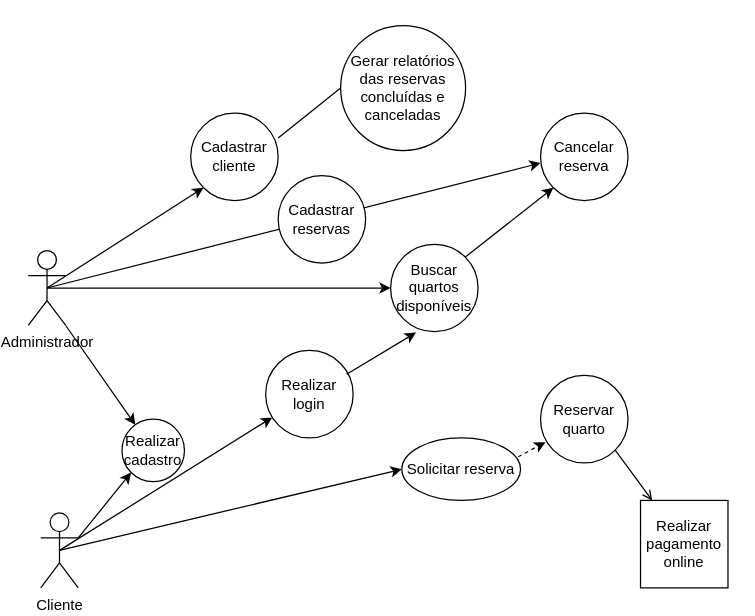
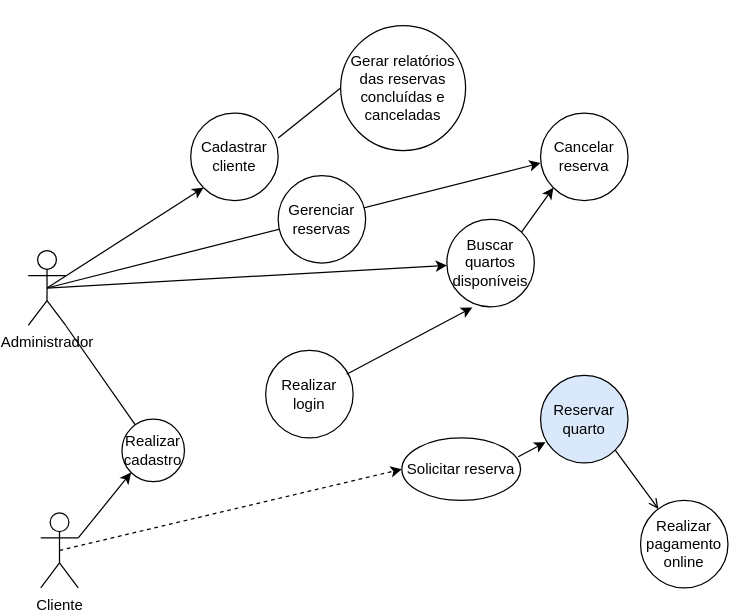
- <mxCell id="25" value="Cadastrar reservas" style="ellipse;whiteSpace=wrap;html=1;" vertex="1" parent="1"><mxGeometry x="220" y="140" width="70" height="70" as="geometry" /></mxCell>
+ <mxCell id="25" value="Gerenciar reservas" style="ellipse;whiteSpace=wrap;html=1;" vertex="1" parent="1"><mxGeometry x="220" y="140" width="70" height="70" as="geometry" /></mxCell>
- <mxCell id="15" value="Buscar quartos disponíveis" style="ellipse;whiteSpace=wrap;html=1;" vertex="1" parent="1"><mxGeometry x="310" y="195" width="70" height="70" as="geometry" /></mxCell>
+ <mxCell id="15" value="Buscar quartos disponíveis" style="ellipse;whiteSpace=wrap;html=1;" vertex="1" parent="1"><mxGeometry x="355" y="175" width="70" height="70" as="geometry" /></mxCell>
- <mxCell id="8" style="edgeStyle=none;rounded=0;orthogonalLoop=1;jettySize=auto;html=1;exitX=1;exitY=1;exitDx=0;exitDy=0;exitPerimeter=0;" edge="1" parent="1" source="11" target="7"><mxGeometry relative="1" as="geometry" /></mxCell>
+ <mxCell id="8" style="edgeStyle=none;rounded=0;orthogonalLoop=1;jettySize=auto;html=1;exitX=1;exitY=1;exitDx=0;exitDy=0;exitPerimeter=0;endArrow=none;" edge="1" parent="1" source="11" target="7"><mxGeometry relative="1" as="geometry" /></mxCell>
- <mxCell id="20" value="Reservar quarto" style="ellipse;whiteSpace=wrap;html=1;" vertex="1" parent="1"><mxGeometry x="430" y="300" width="70" height="70" as="geometry" /></mxCell>
+ <mxCell id="20" value="Reservar quarto" style="ellipse;whiteSpace=wrap;html=1;fillColor=#dae8fc;" vertex="1" parent="1"><mxGeometry x="430" y="300" width="70" height="70" as="geometry" /></mxCell>
- <mxCell id="21" style="edgeStyle=none;rounded=0;orthogonalLoop=1;jettySize=auto;html=1;entryX=0.057;entryY=0.763;entryDx=0;entryDy=0;entryPerimeter=0;exitX=0.98;exitY=0.3;exitDx=0;exitDy=0;exitPerimeter=0;dashed=1;" edge="1" parent="1" source="18" target="20"><mxGeometry relative="1" as="geometry"><mxPoint x="390" y="370" as="sourcePoint" /></mxGeometry></mxCell>
+ <mxCell id="21" style="edgeStyle=none;rounded=0;orthogonalLoop=1;jettySize=auto;html=1;entryX=0.057;entryY=0.763;entryDx=0;entryDy=0;entryPerimeter=0;exitX=0.98;exitY=0.3;exitDx=0;exitDy=0;exitPerimeter=0;" edge="1" parent="1" source="18" target="20"><mxGeometry relative="1" as="geometry"><mxPoint x="390" y="370" as="sourcePoint" /></mxGeometry></mxCell>
- <mxCell id="3" style="edgeStyle=none;rounded=0;orthogonalLoop=1;jettySize=auto;html=1;exitX=0.5;exitY=0.5;exitDx=0;exitDy=0;exitPerimeter=0;" edge="1" parent="1" source="5" target="16"><mxGeometry relative="1" as="geometry" /></mxCell>
- <mxCell id="4" style="edgeStyle=none;rounded=0;orthogonalLoop=1;jettySize=auto;html=1;exitX=0.5;exitY=0.5;exitDx=0;exitDy=0;exitPerimeter=0;entryX=0;entryY=0.5;entryDx=0;entryDy=0;" edge="1" parent="1" source="5" target="18"><mxGeometry relative="1" as="geometry"><mxPoint x="310" y="385" as="targetPoint" /></mxGeometry></mxCell>
+ <mxCell id="4" style="edgeStyle=none;rounded=0;orthogonalLoop=1;jettySize=auto;html=1;exitX=0.5;exitY=0.5;exitDx=0;exitDy=0;exitPerimeter=0;entryX=0;entryY=0.5;entryDx=0;entryDy=0;dashed=1;" edge="1" parent="1" source="5" target="18"><mxGeometry relative="1" as="geometry"><mxPoint x="310" y="385" as="targetPoint" /></mxGeometry></mxCell>
- <mxCell id="22" value="Realizar pagamento online" style="whiteSpace=wrap;html=1;rounded=0;" vertex="1" parent="1"><mxGeometry x="510" y="400" width="70" height="70" as="geometry" /></mxCell>
+ <mxCell id="22" value="Realizar pagamento online" style="ellipse;whiteSpace=wrap;html=1;" vertex="1" parent="1"><mxGeometry x="510" y="400" width="70" height="70" as="geometry" /></mxCell>
